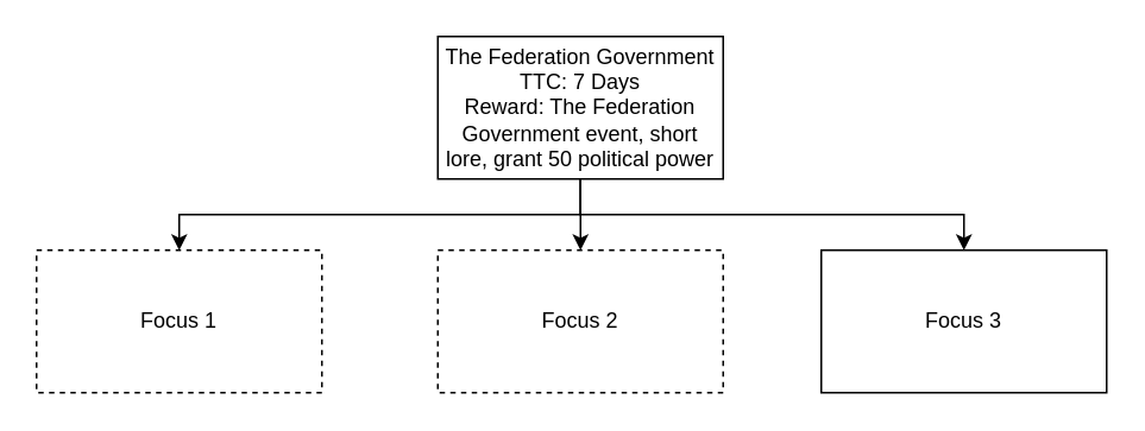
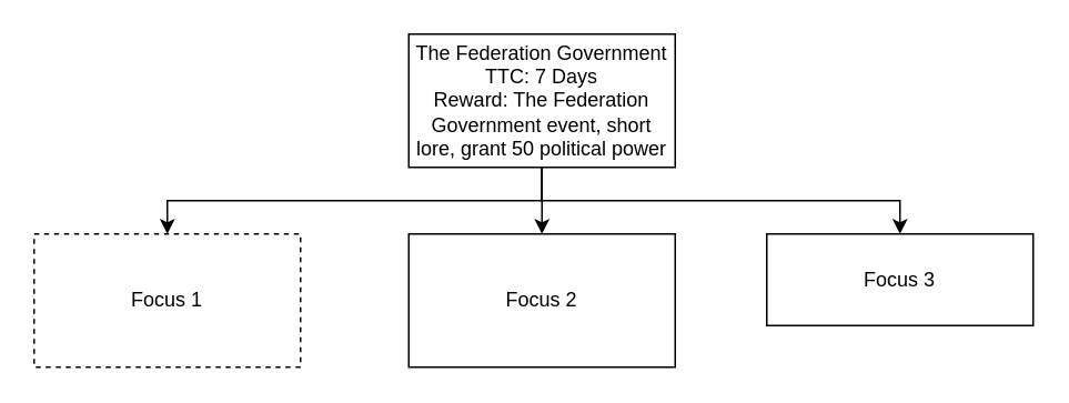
- <mxCell id="6" value="Focus 2" style="rounded=0;whiteSpace=wrap;html=1;dashed=1;" vertex="1" parent="1"><mxGeometry x="245" y="140" width="160" height="80" as="geometry" /></mxCell>
+ <mxCell id="6" value="Focus 2" style="rounded=0;whiteSpace=wrap;html=1;" vertex="1" parent="1"><mxGeometry x="245" y="140" width="160" height="80" as="geometry" /></mxCell>
- <mxCell id="7" value="Focus 3" style="rounded=0;whiteSpace=wrap;html=1;" vertex="1" parent="1"><mxGeometry x="460" y="140" width="160" height="80" as="geometry" /></mxCell>
+ <mxCell id="7" value="Focus 3" style="rounded=0;whiteSpace=wrap;html=1;" vertex="1" parent="1"><mxGeometry x="460" y="140" width="160" height="55" as="geometry" /></mxCell>
